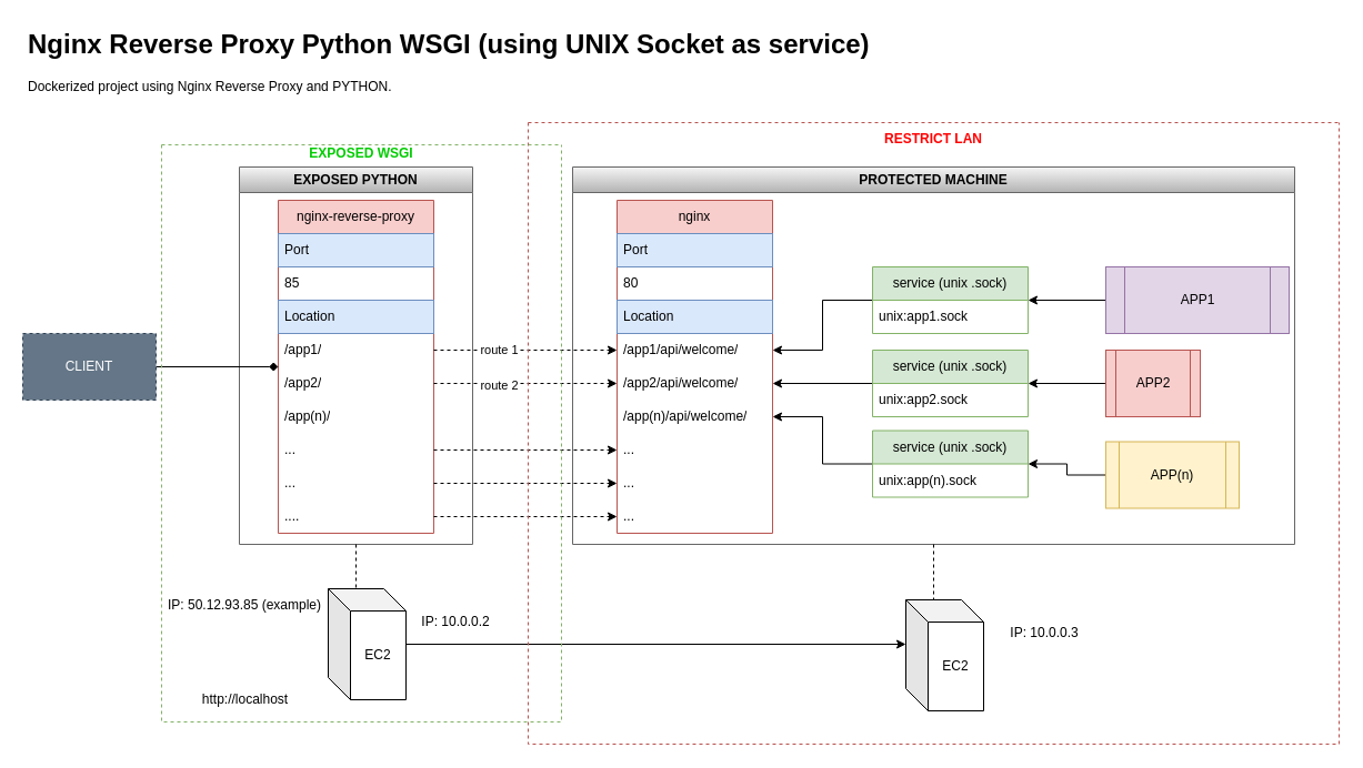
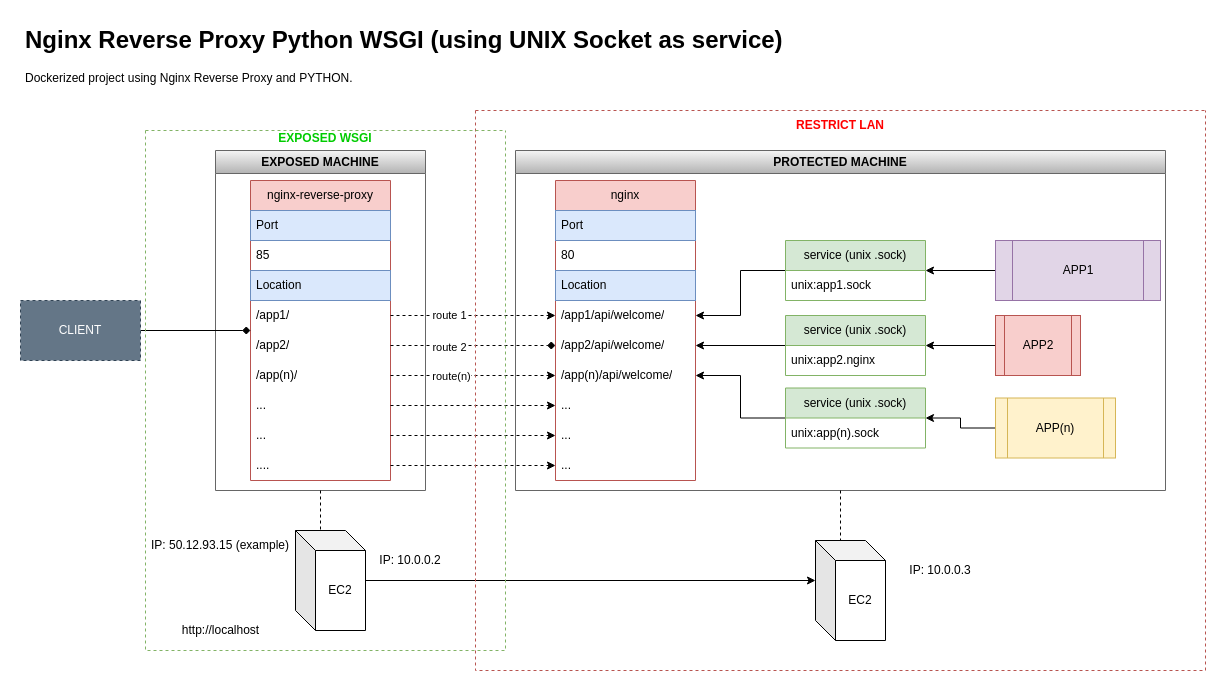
- <mxCell id="2" value="EXPOSED PYTHON" style="swimlane;whiteSpace=wrap;html=1;fillColor=#f5f5f5;strokeColor=#666666;gradientColor=#b3b3b3;" vertex="1" parent="1"><mxGeometry x="215" y="150" width="210" height="340" as="geometry" /></mxCell>
+ <mxCell id="2" value="EXPOSED MACHINE" style="swimlane;whiteSpace=wrap;html=1;fillColor=#f5f5f5;strokeColor=#666666;gradientColor=#b3b3b3;" vertex="1" parent="1"><mxGeometry x="215" y="150" width="210" height="340" as="geometry" /></mxCell>
- <mxCell id="24" style="edgeStyle=orthogonalEdgeStyle;rounded=0;orthogonalLoop=1;jettySize=auto;html=1;dashed=1;" edge="1" parent="1" source="8" target="38"><mxGeometry relative="1" as="geometry" /></mxCell>
+ <mxCell id="24" style="edgeStyle=orthogonalEdgeStyle;rounded=0;orthogonalLoop=1;jettySize=auto;html=1;dashed=1;endArrow=diamond;" edge="1" parent="1" source="8" target="38"><mxGeometry relative="1" as="geometry" /></mxCell>
- <mxCell id="48" value="unix:app2.sock" style="text;strokeColor=none;fillColor=none;align=left;verticalAlign=middle;spacingLeft=4;spacingRight=4;overflow=hidden;points=[[0,0.5],[1,0.5]];portConstraint=eastwest;rotatable=0;whiteSpace=wrap;html=1;" vertex="1" parent="47"><mxGeometry y="30" width="140" height="30" as="geometry" /></mxCell>
+ <mxCell id="48" value="unix:app2.nginx" style="text;strokeColor=none;fillColor=none;align=left;verticalAlign=middle;spacingLeft=4;spacingRight=4;overflow=hidden;points=[[0,0.5],[1,0.5]];portConstraint=eastwest;rotatable=0;whiteSpace=wrap;html=1;" vertex="1" parent="47"><mxGeometry y="30" width="140" height="30" as="geometry" /></mxCell>
+ <mxCell id="26" style="edgeStyle=orthogonalEdgeStyle;rounded=0;orthogonalLoop=1;jettySize=auto;html=1;dashed=1;" edge="1" parent="1" source="9" target="39"><mxGeometry relative="1" as="geometry" /></mxCell>
+ <mxCell id="27" value="route(n)" style="edgeLabel;html=1;align=center;verticalAlign=middle;resizable=0;points=[];" vertex="1" connectable="0" parent="26"><mxGeometry x="-0.248" relative="1" as="geometry"><mxPoint x="-2" as="offset" /></mxGeometry></mxCell>
- <mxCell id="19" value="IP: 50.12.93.85 (example)" style="text;html=1;strokeColor=none;fillColor=none;align=center;verticalAlign=middle;whiteSpace=wrap;rounded=0;" vertex="1" parent="1"><mxGeometry x="145" y="530" width="150" height="30" as="geometry" /></mxCell>
+ <mxCell id="19" value="IP: 50.12.93.15 (example)" style="text;html=1;strokeColor=none;fillColor=none;align=center;verticalAlign=middle;whiteSpace=wrap;rounded=0;" vertex="1" parent="1"><mxGeometry x="145" y="530" width="150" height="30" as="geometry" /></mxCell>
